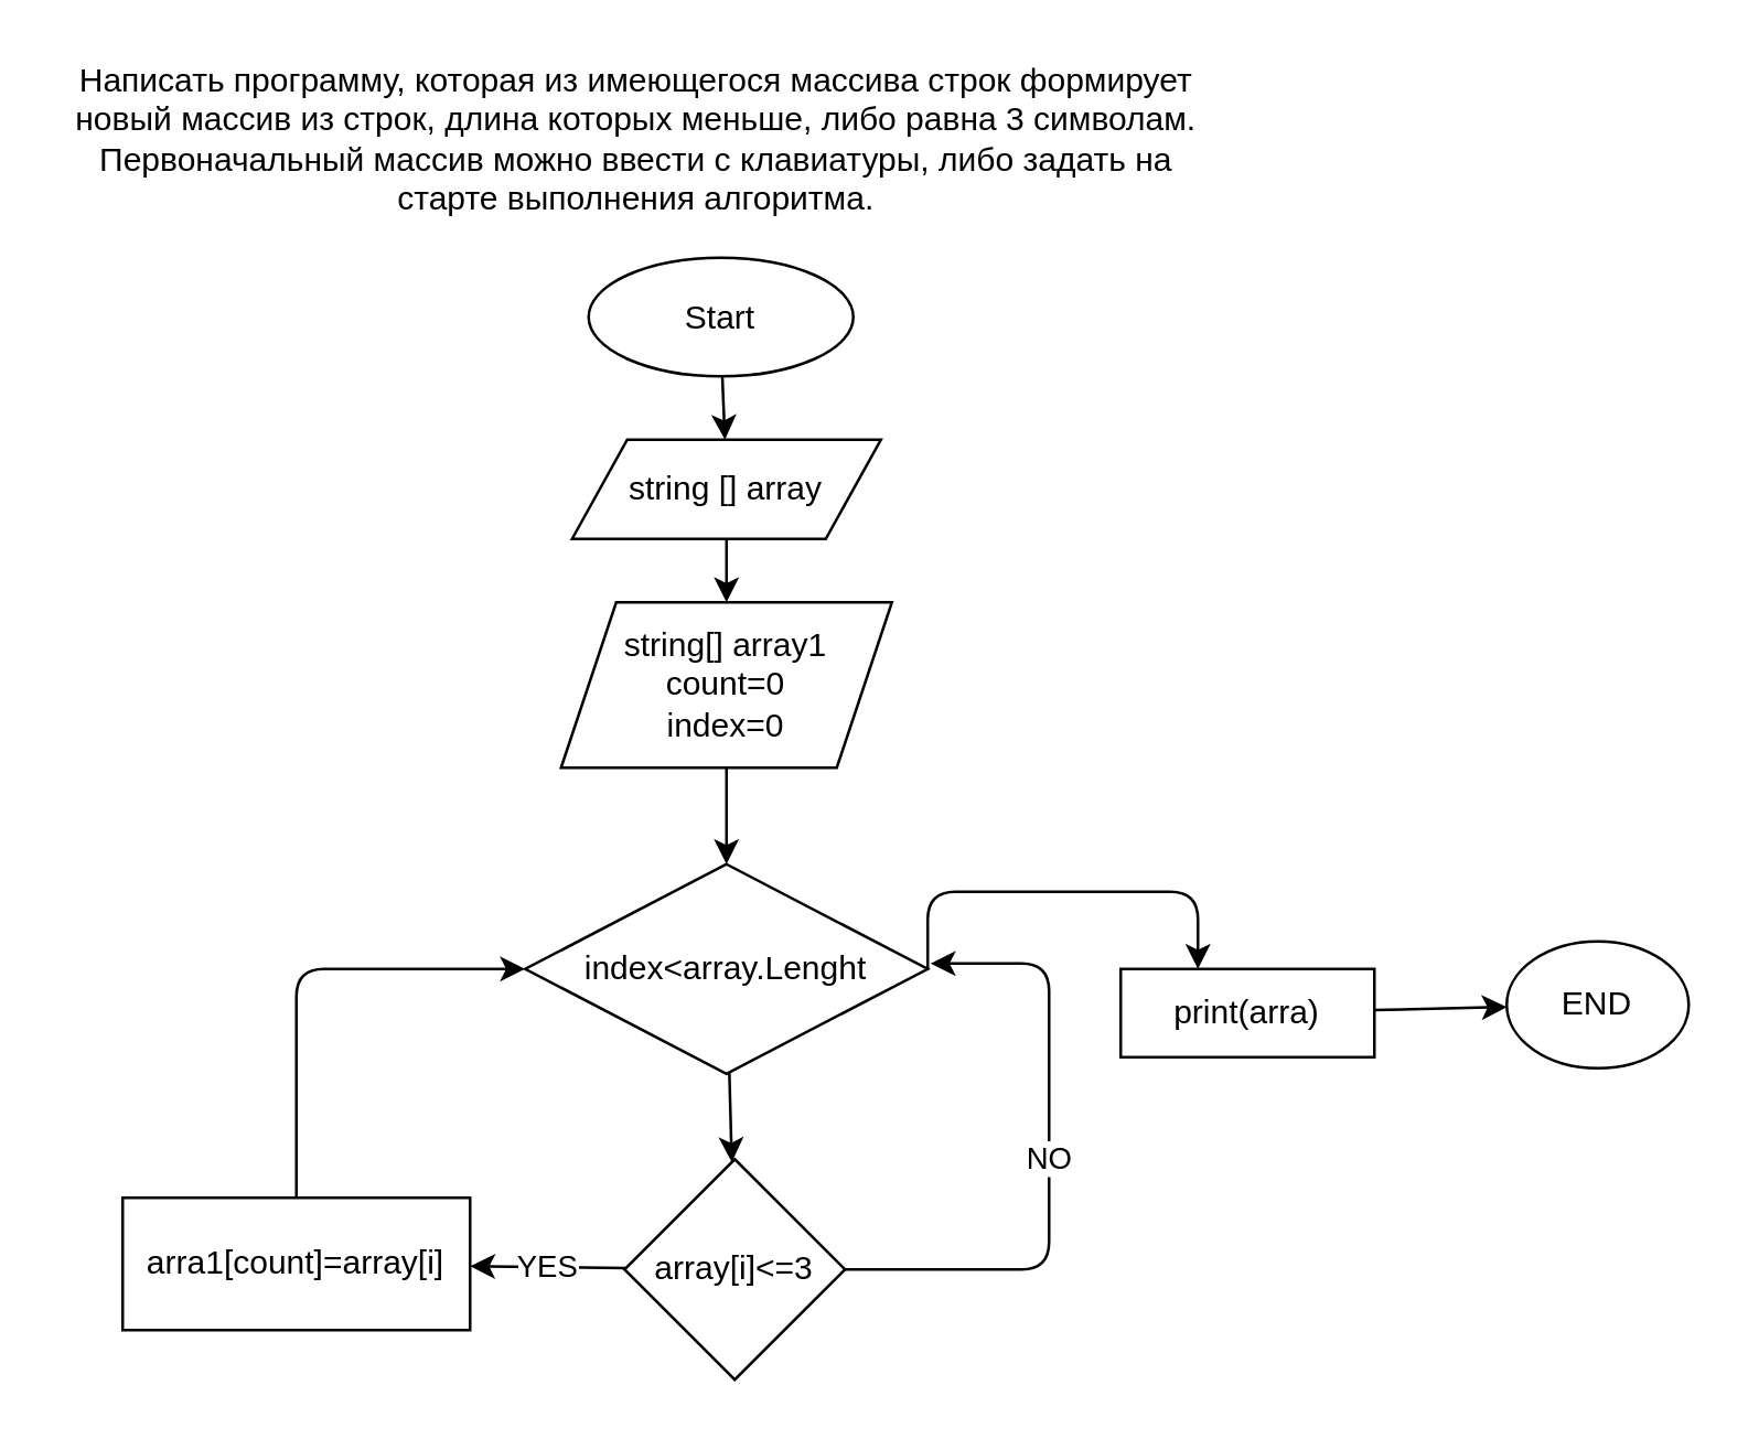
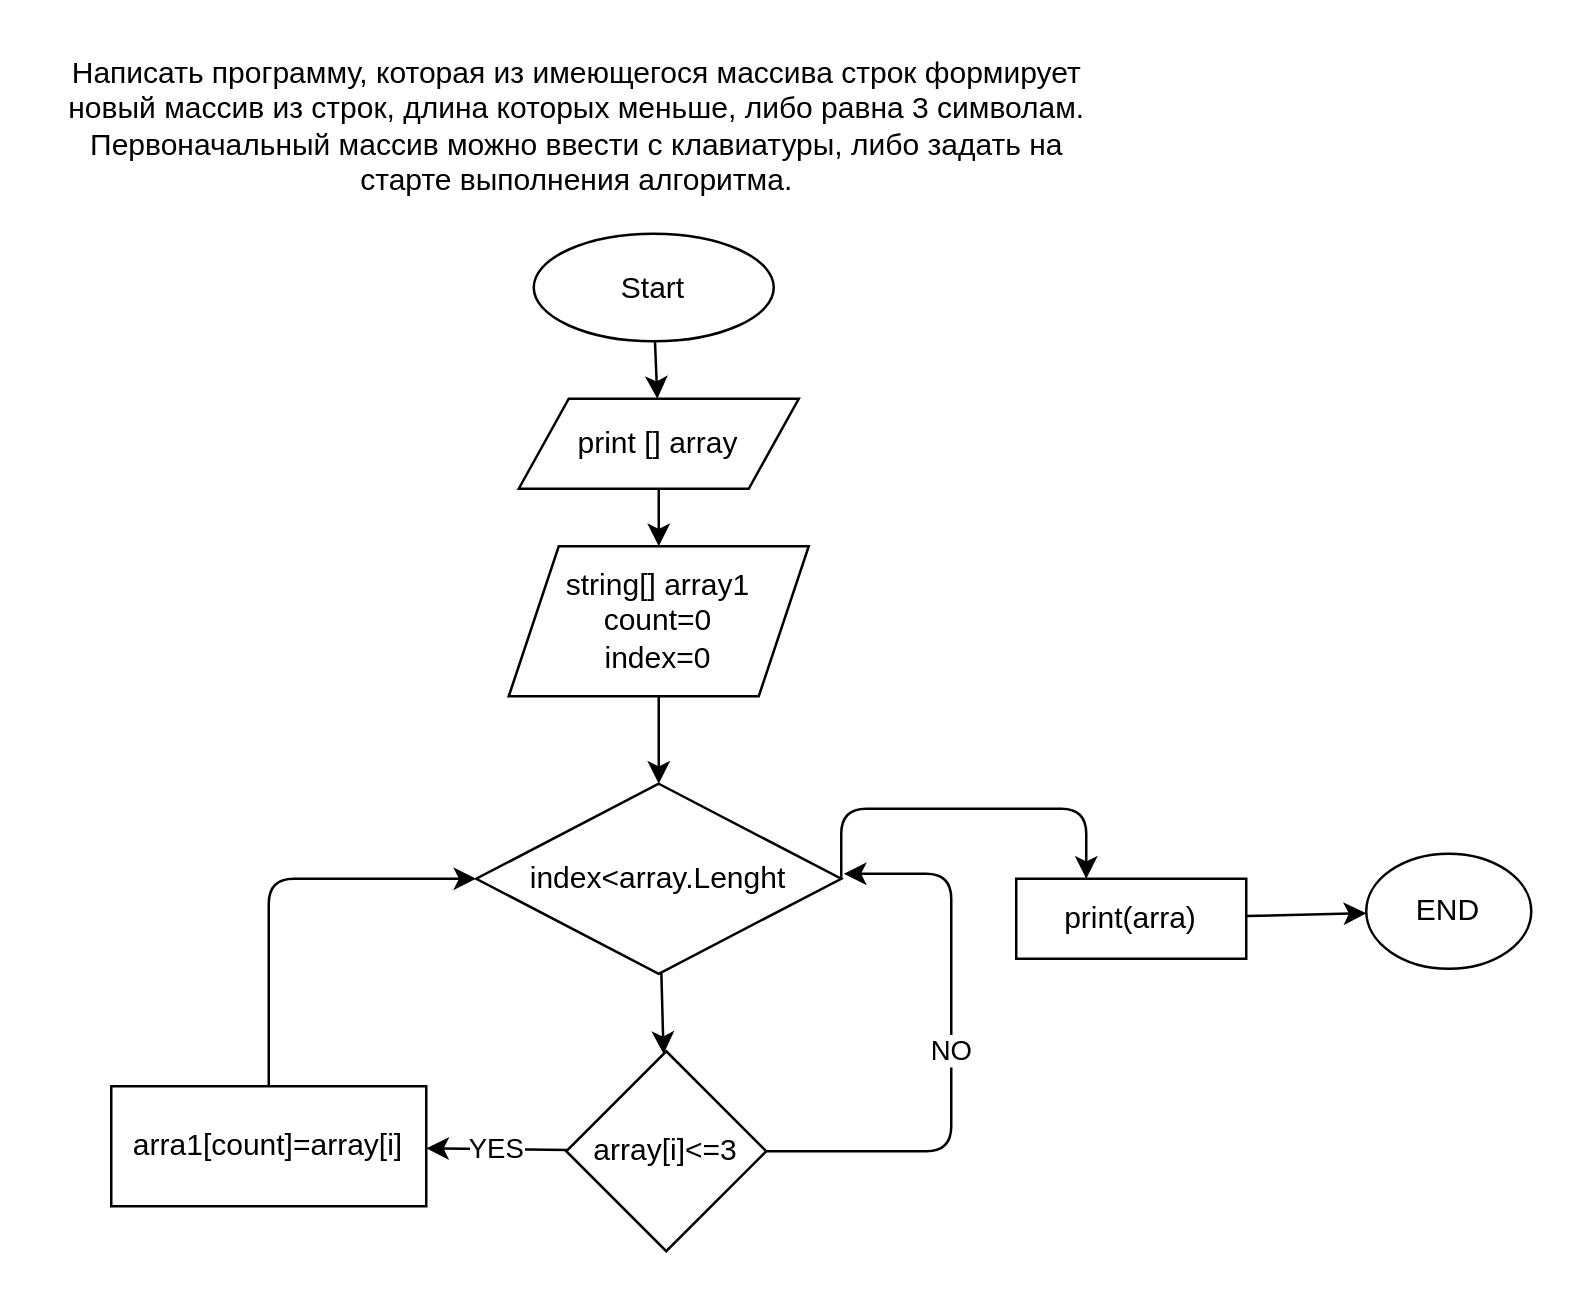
- <mxCell id="6" value="string [] array" style="shape=parallelogram;perimeter=parallelogramPerimeter;whiteSpace=wrap;html=1;fixedSize=1;" vertex="1" parent="1"><mxGeometry x="207" y="159" width="112" height="36" as="geometry" /></mxCell>
+ <mxCell id="6" value="print [] array" style="shape=parallelogram;perimeter=parallelogramPerimeter;whiteSpace=wrap;html=1;fixedSize=1;" vertex="1" parent="1"><mxGeometry x="207" y="159" width="112" height="36" as="geometry" /></mxCell>
